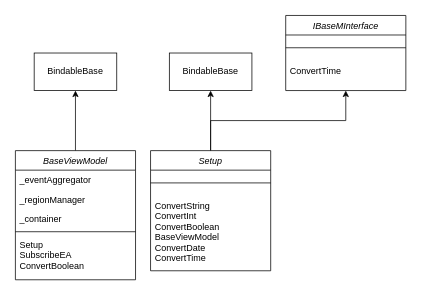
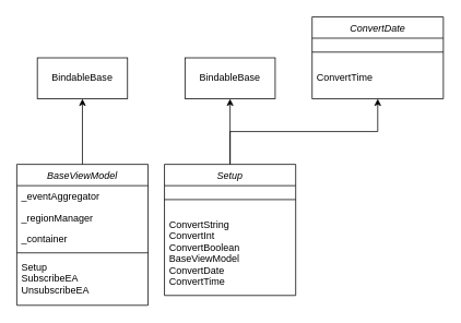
- <mxCell id="16" value="IBaseMInterface" style="swimlane;fontStyle=2;align=center;verticalAlign=top;childLayout=stackLayout;horizontal=1;startSize=26;horizontalStack=0;resizeParent=1;resizeLast=0;collapsible=1;marginBottom=0;rounded=0;shadow=0;strokeWidth=1;" parent="1" vertex="1"><mxGeometry x="380" y="20" width="160" height="100" as="geometry"><mxRectangle x="230" y="140" width="160" height="26" as="alternateBounds" /></mxGeometry></mxCell>
+ <mxCell id="16" value="ConvertDate" style="swimlane;fontStyle=2;align=center;verticalAlign=top;childLayout=stackLayout;horizontal=1;startSize=26;horizontalStack=0;resizeParent=1;resizeLast=0;collapsible=1;marginBottom=0;rounded=0;shadow=0;strokeWidth=1;" parent="1" vertex="1"><mxGeometry x="380" y="20" width="160" height="100" as="geometry"><mxRectangle x="230" y="140" width="160" height="26" as="alternateBounds" /></mxGeometry></mxCell>
- <mxCell id="8" value="Setup&#10;SubscribeEA&#10;ConvertBoolean" style="text;align=left;verticalAlign=top;spacingLeft=4;spacingRight=4;overflow=hidden;rotatable=0;points=[[0,0.5],[1,0.5]];portConstraint=eastwest;" parent="3" vertex="1"><mxGeometry y="112" width="160" height="60" as="geometry" /></mxCell>
+ <mxCell id="8" value="Setup&#10;SubscribeEA&#10;UnsubscribeEA" style="text;align=left;verticalAlign=top;spacingLeft=4;spacingRight=4;overflow=hidden;rotatable=0;points=[[0,0.5],[1,0.5]];portConstraint=eastwest;" parent="3" vertex="1"><mxGeometry y="112" width="160" height="60" as="geometry" /></mxCell>
